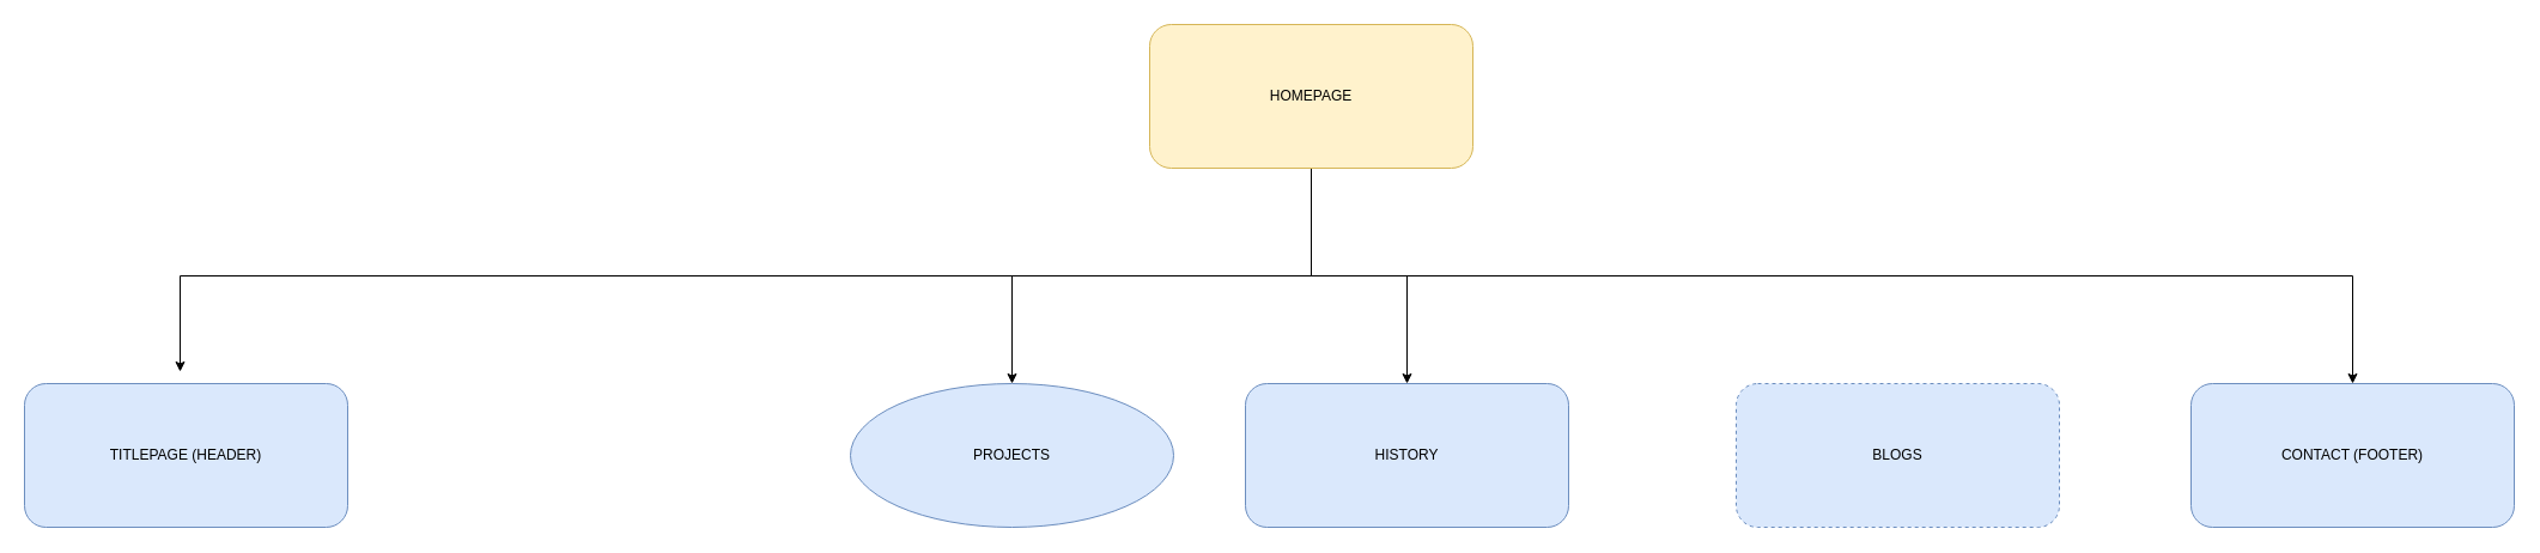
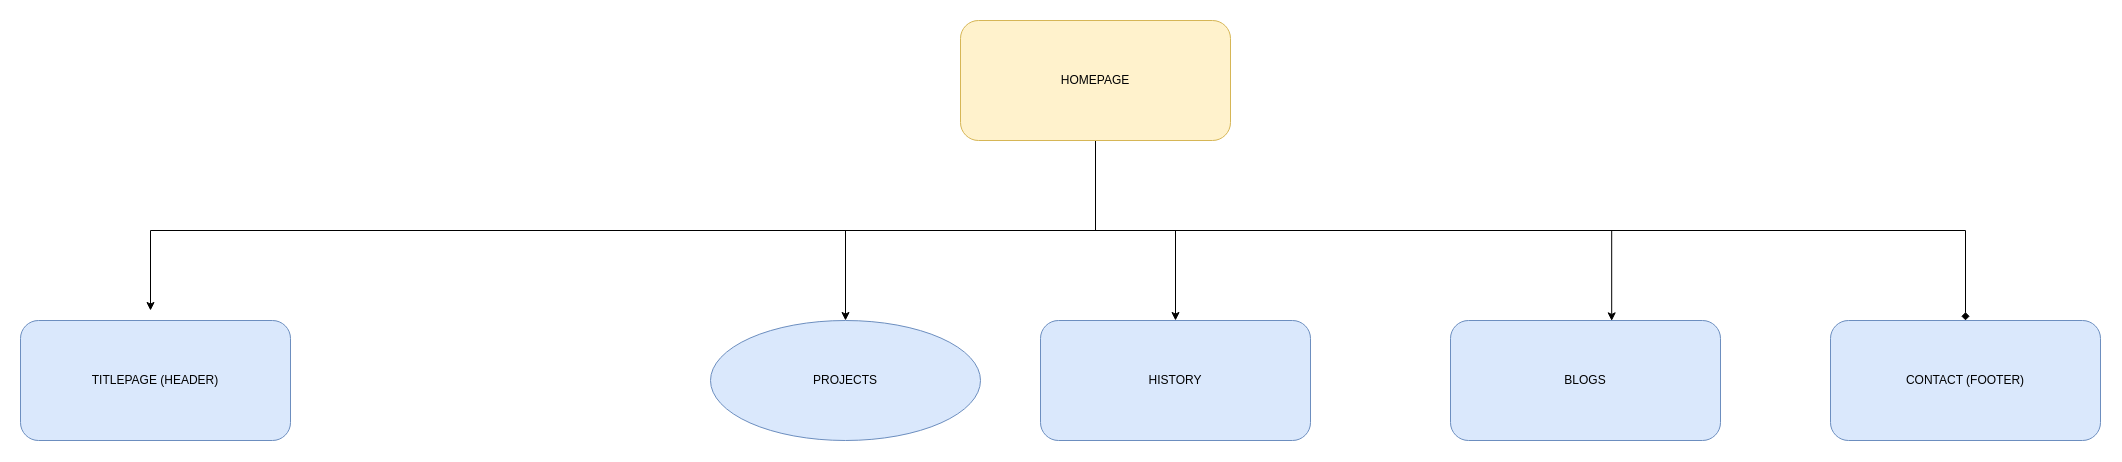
+ <mxCell id="5" style="edgeStyle=orthogonalEdgeStyle;rounded=0;orthogonalLoop=1;jettySize=auto;html=1;entryX=0.597;entryY=0.003;entryDx=0;entryDy=0;entryPerimeter=0;" edge="1" parent="1" source="7" target="11"><mxGeometry relative="1" as="geometry"><Array as="points"><mxPoint x="1095" y="230" /><mxPoint x="1611" y="230" /></Array></mxGeometry></mxCell>
- <mxCell id="6" style="edgeStyle=orthogonalEdgeStyle;rounded=0;orthogonalLoop=1;jettySize=auto;html=1;entryX=0.5;entryY=0;entryDx=0;entryDy=0;" edge="1" parent="1" source="7" target="12"><mxGeometry relative="1" as="geometry"><Array as="points"><mxPoint x="1095" y="230" /><mxPoint x="1965" y="230" /></Array></mxGeometry></mxCell>
+ <mxCell id="6" style="edgeStyle=orthogonalEdgeStyle;rounded=0;orthogonalLoop=1;jettySize=auto;html=1;entryX=0.5;entryY=0;entryDx=0;entryDy=0;endArrow=diamond;" edge="1" parent="1" source="7" target="12"><mxGeometry relative="1" as="geometry"><Array as="points"><mxPoint x="1095" y="230" /><mxPoint x="1965" y="230" /></Array></mxGeometry></mxCell>
- <mxCell id="11" value="BLOGS" style="rounded=1;whiteSpace=wrap;html=1;fillColor=#dae8fc;strokeColor=#6c8ebf;dashed=1;" vertex="1" parent="1"><mxGeometry x="1450" y="320" width="270" height="120" as="geometry" /></mxCell>
+ <mxCell id="11" value="BLOGS" style="rounded=1;whiteSpace=wrap;html=1;fillColor=#dae8fc;strokeColor=#6c8ebf;" vertex="1" parent="1"><mxGeometry x="1450" y="320" width="270" height="120" as="geometry" /></mxCell>
